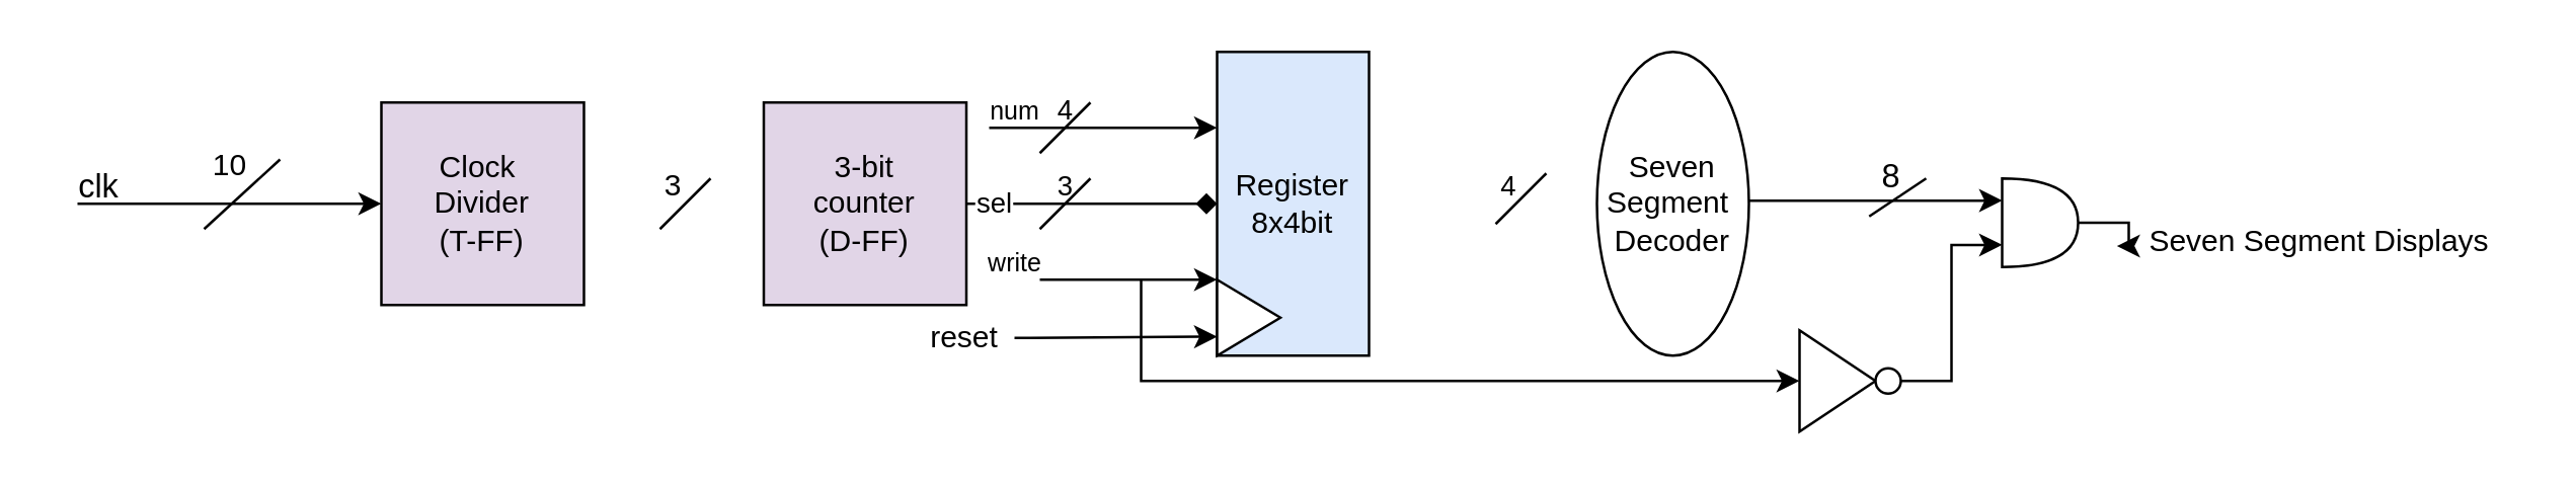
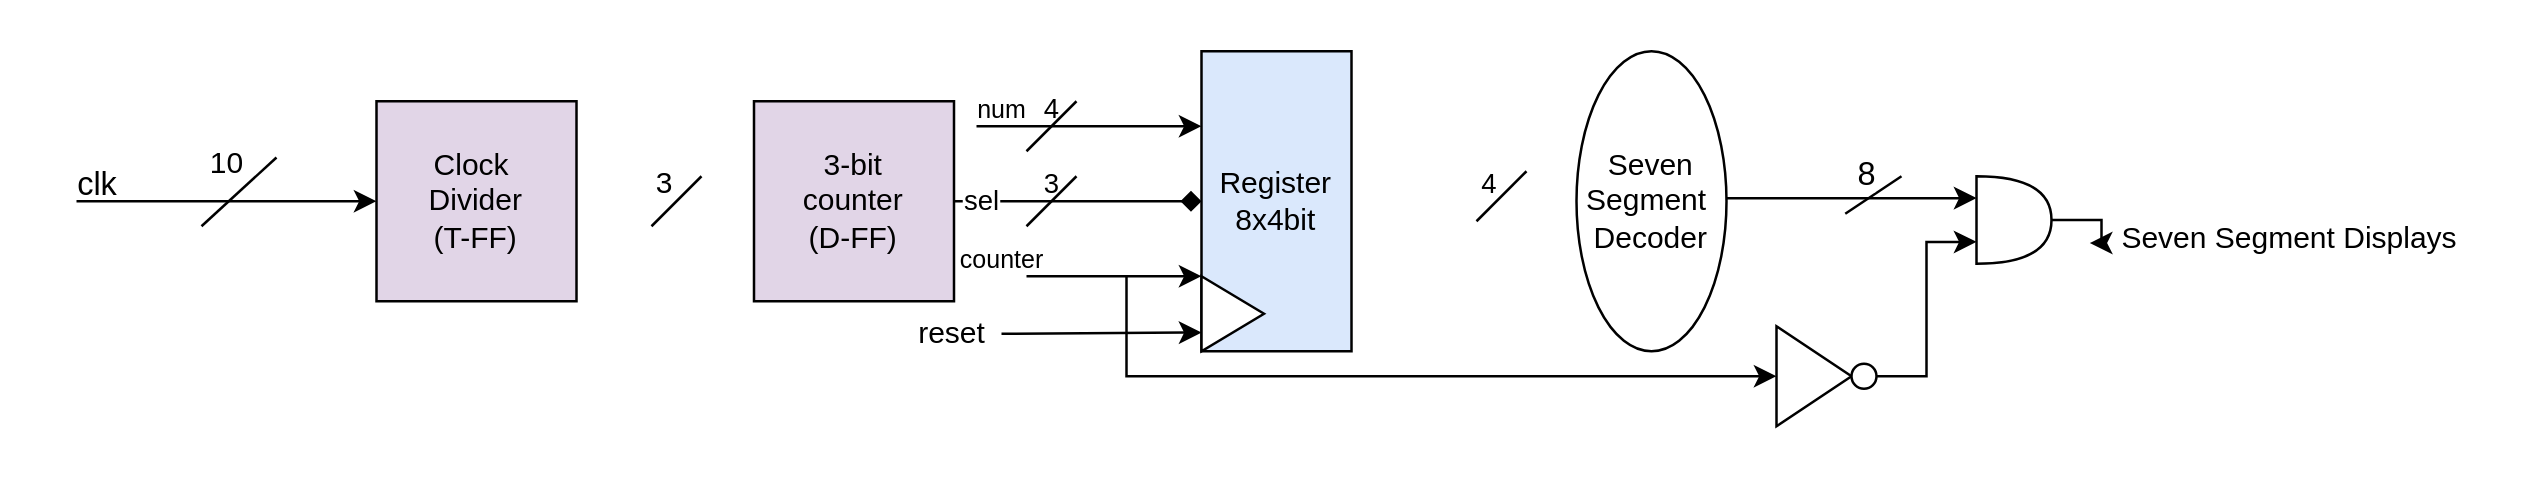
- <mxCell id="13" value="write" style="text;html=1;align=center;verticalAlign=middle;resizable=0;points=[];autosize=1;strokeColor=none;fillColor=none;fontSize=10;" parent="1" vertex="1"><mxGeometry x="380" y="88" width="40" height="30" as="geometry" /></mxCell>
+ <mxCell id="13" value="counter" style="text;html=1;align=center;verticalAlign=middle;resizable=0;points=[];autosize=1;strokeColor=none;fillColor=none;fontSize=10;" parent="1" vertex="1"><mxGeometry x="380" y="88" width="40" height="30" as="geometry" /></mxCell>
